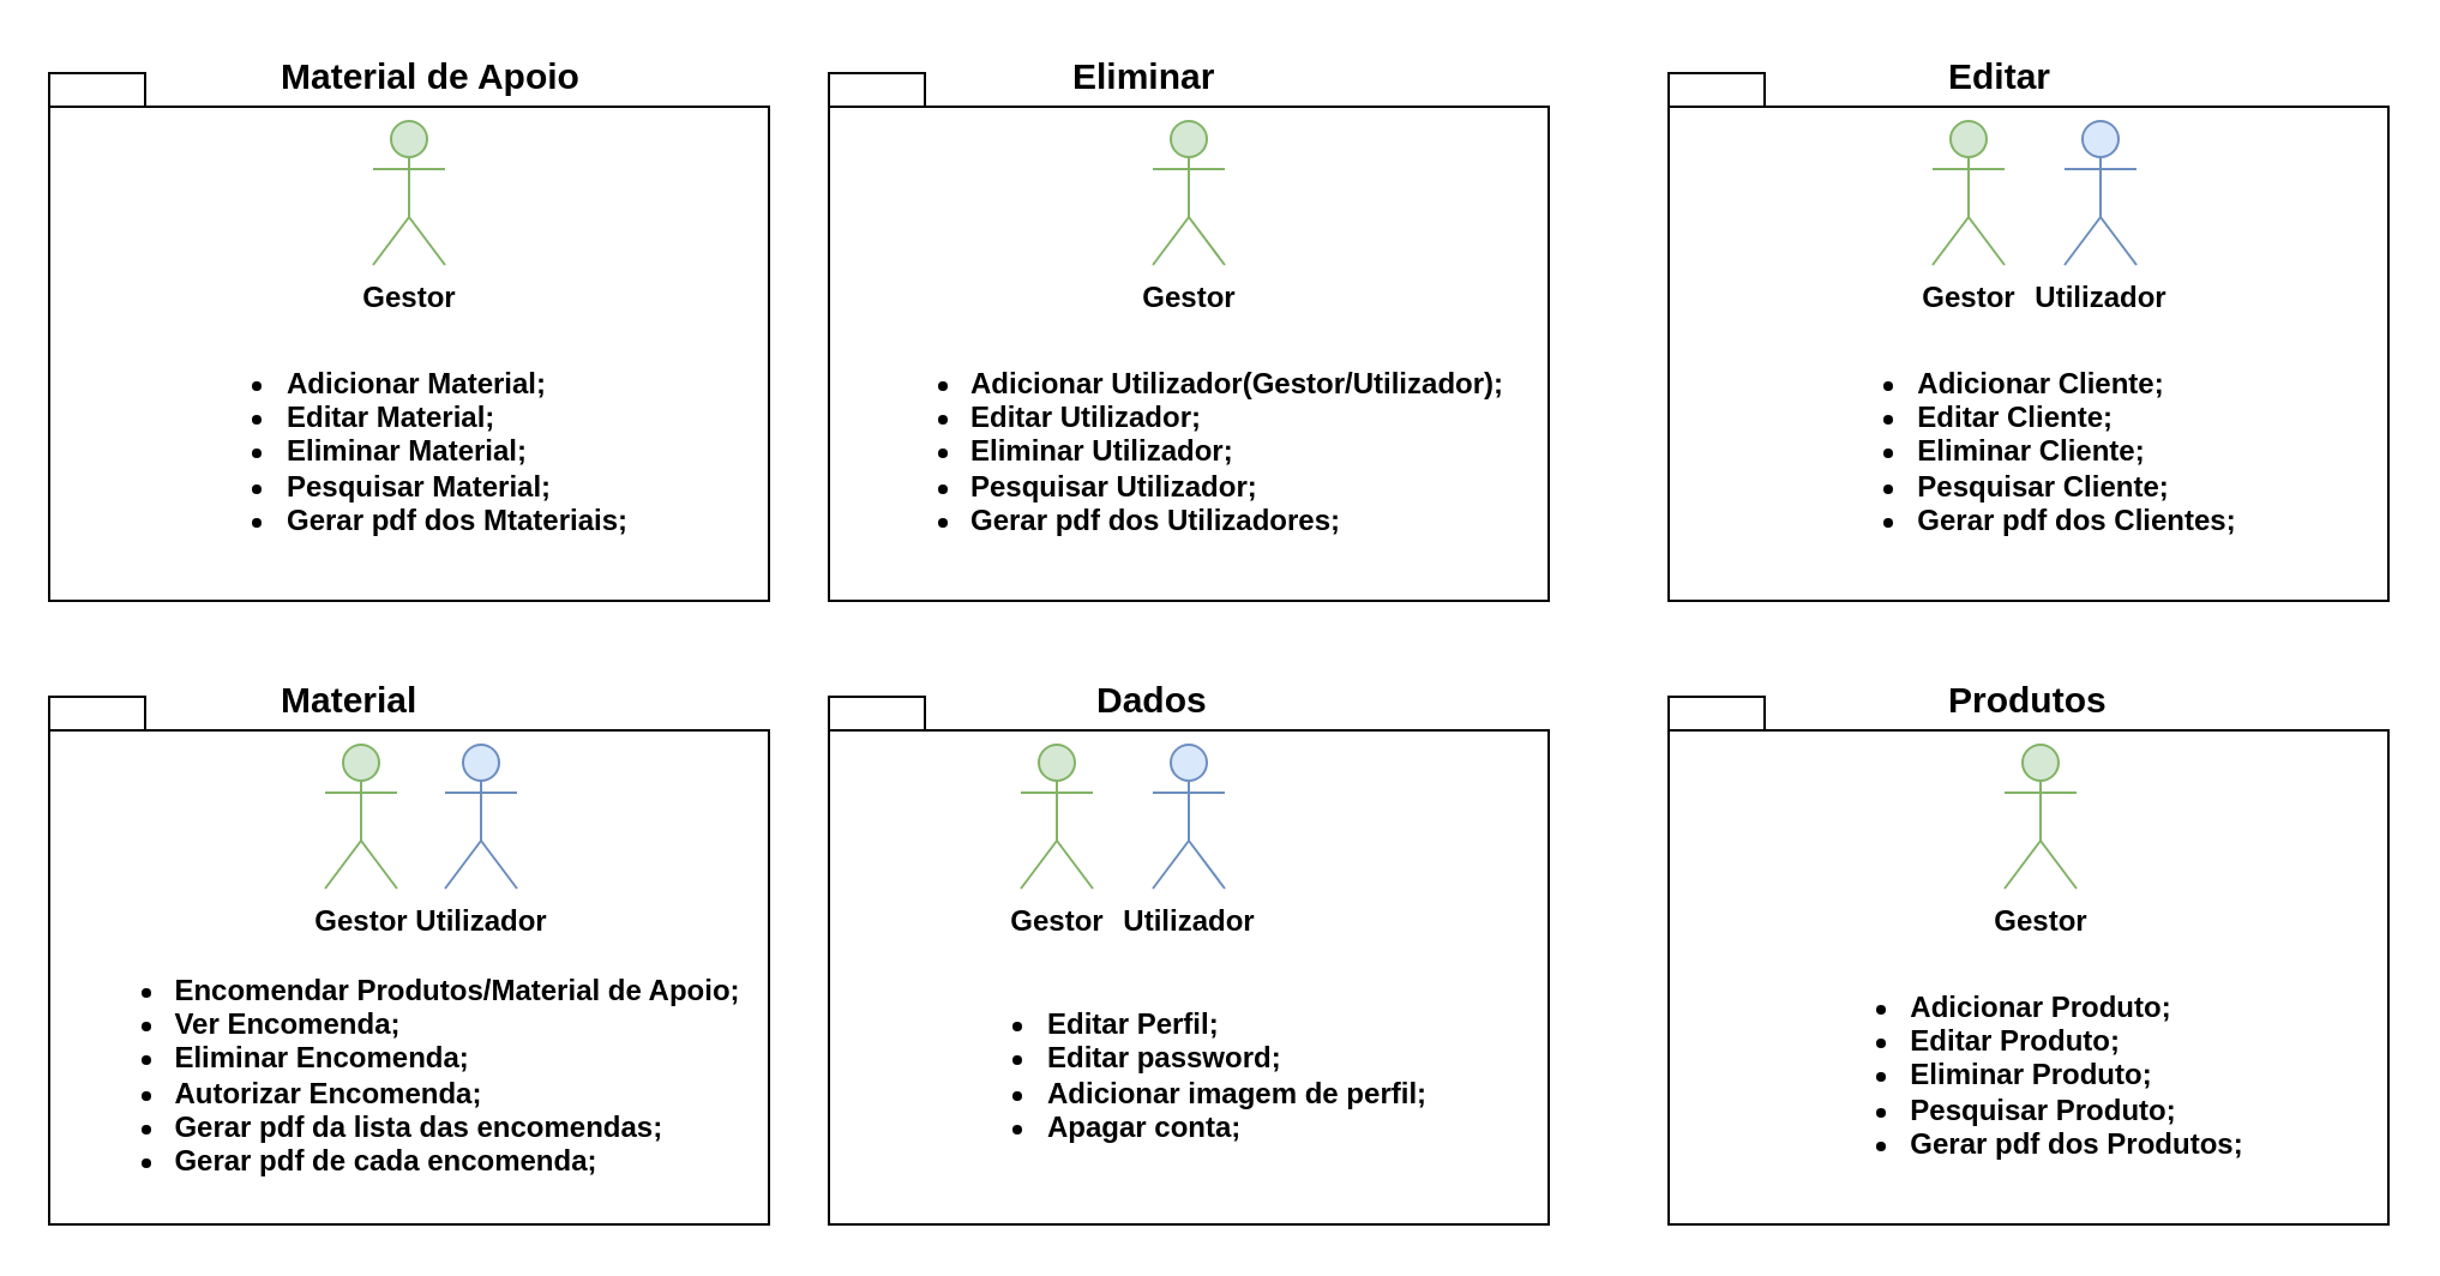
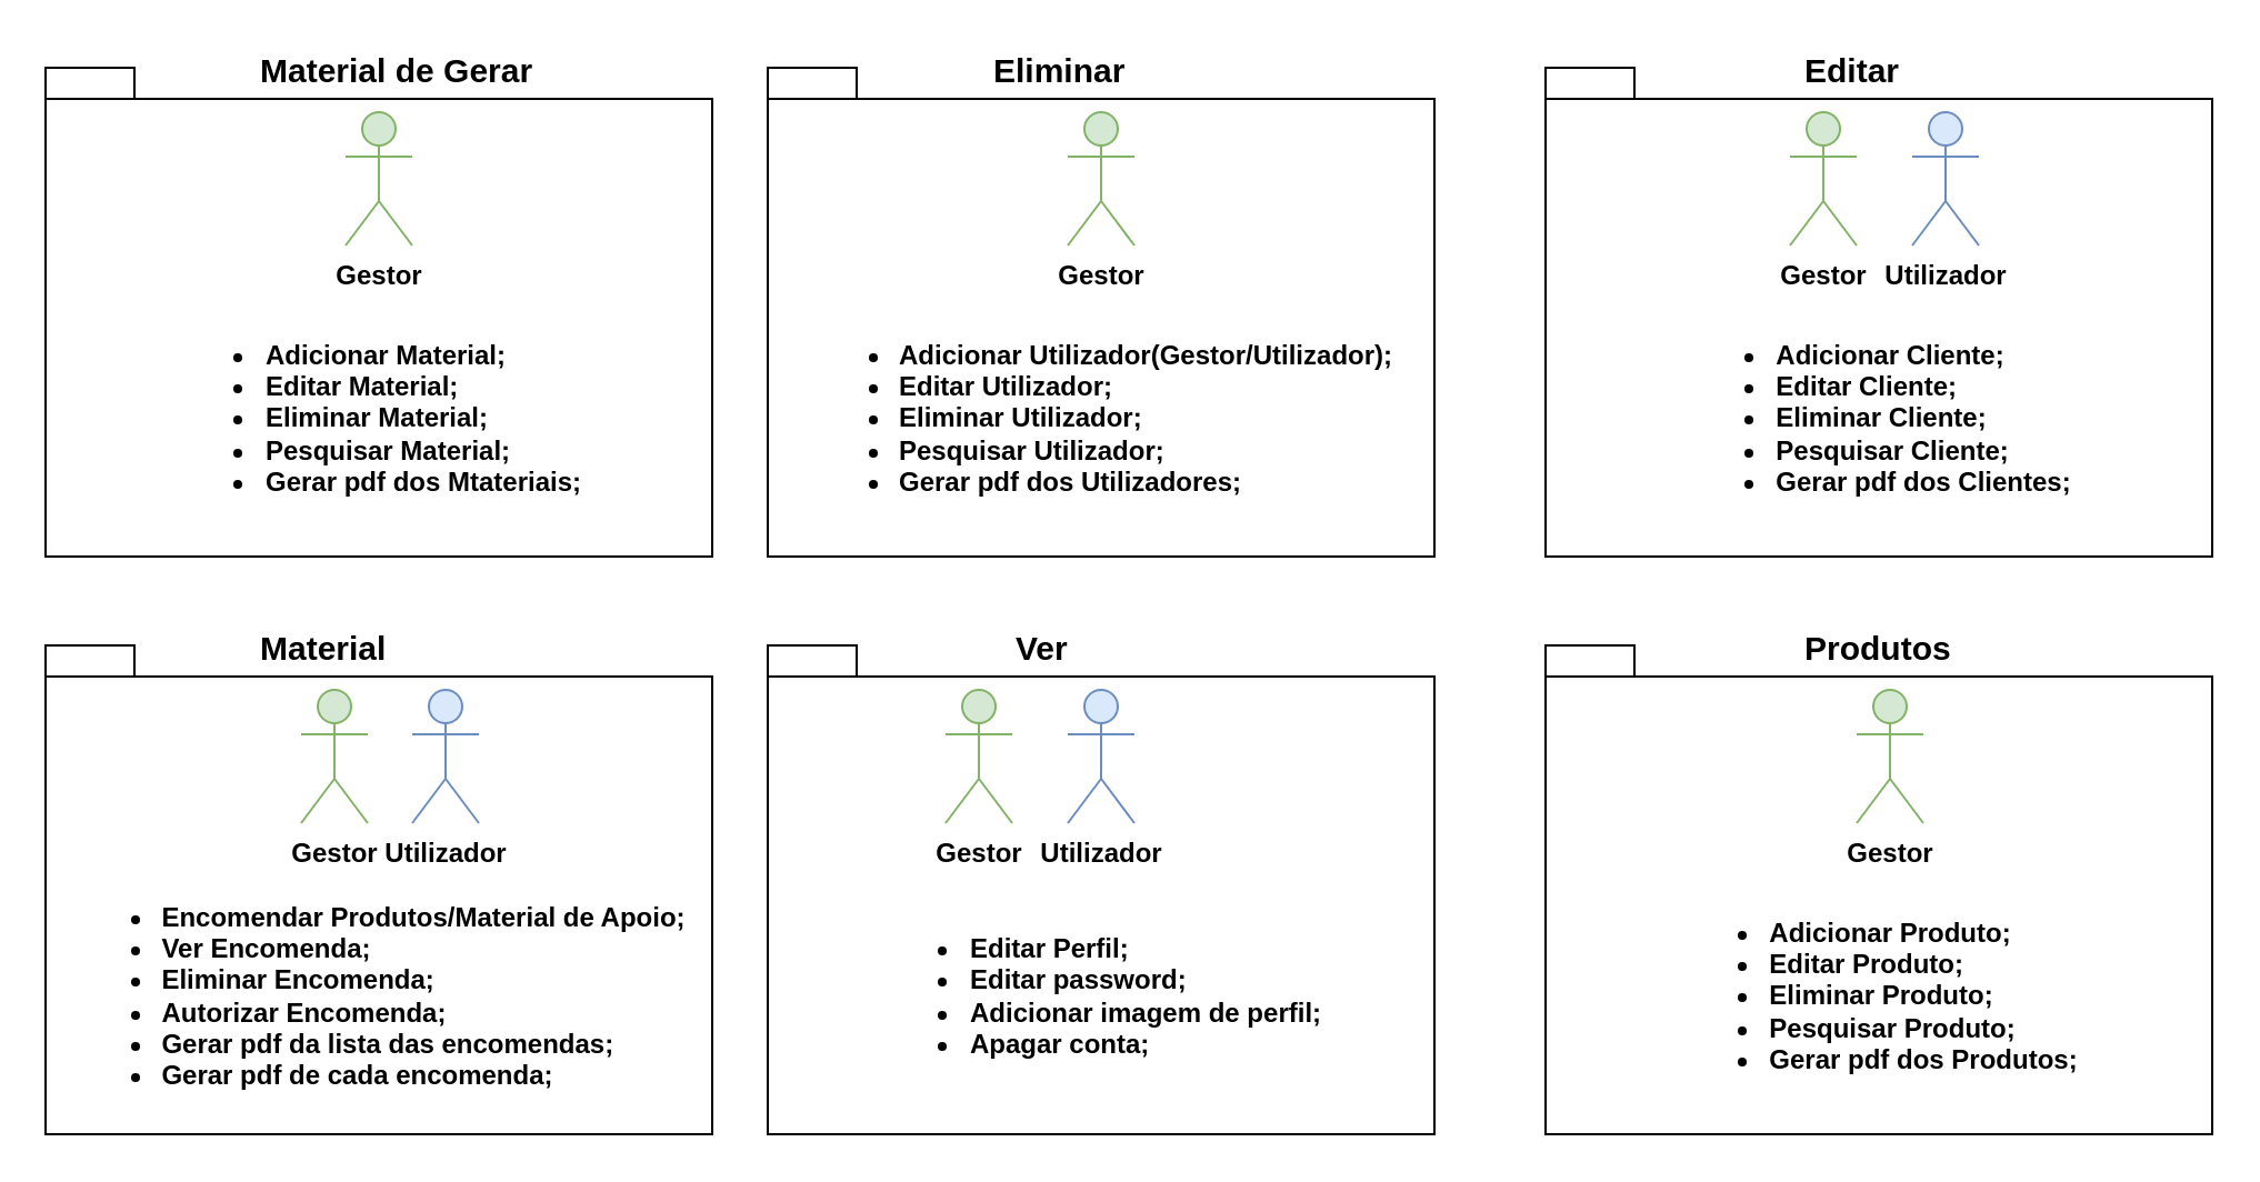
- <mxCell id="17" value="&lt;b&gt;Material de Apoio&lt;/b&gt;" style="text;html=1;resizable=0;points=[];autosize=1;align=left;verticalAlign=top;spacingTop=-4;fontSize=15;" vertex="1" parent="1"><mxGeometry x="115" y="20" width="140" height="20" as="geometry" /></mxCell>
+ <mxCell id="17" value="&lt;b&gt;Material de Gerar&lt;/b&gt;" style="text;html=1;resizable=0;points=[];autosize=1;align=left;verticalAlign=top;spacingTop=-4;fontSize=15;" vertex="1" parent="1"><mxGeometry x="115" y="20" width="140" height="20" as="geometry" /></mxCell>
- <mxCell id="10" value="&lt;b style=&quot;font-size: 15px&quot;&gt;Dados&lt;/b&gt;" style="text;html=1;resizable=0;points=[];autosize=1;align=left;verticalAlign=top;spacingTop=-4;fontSize=15;" vertex="1" parent="1"><mxGeometry x="455" y="280" width="60" height="20" as="geometry" /></mxCell>
+ <mxCell id="10" value="&lt;b style=&quot;font-size: 15px&quot;&gt;Ver&lt;/b&gt;" style="text;html=1;resizable=0;points=[];autosize=1;align=left;verticalAlign=top;spacingTop=-4;fontSize=15;" vertex="1" parent="1"><mxGeometry x="455" y="280" width="60" height="20" as="geometry" /></mxCell>
